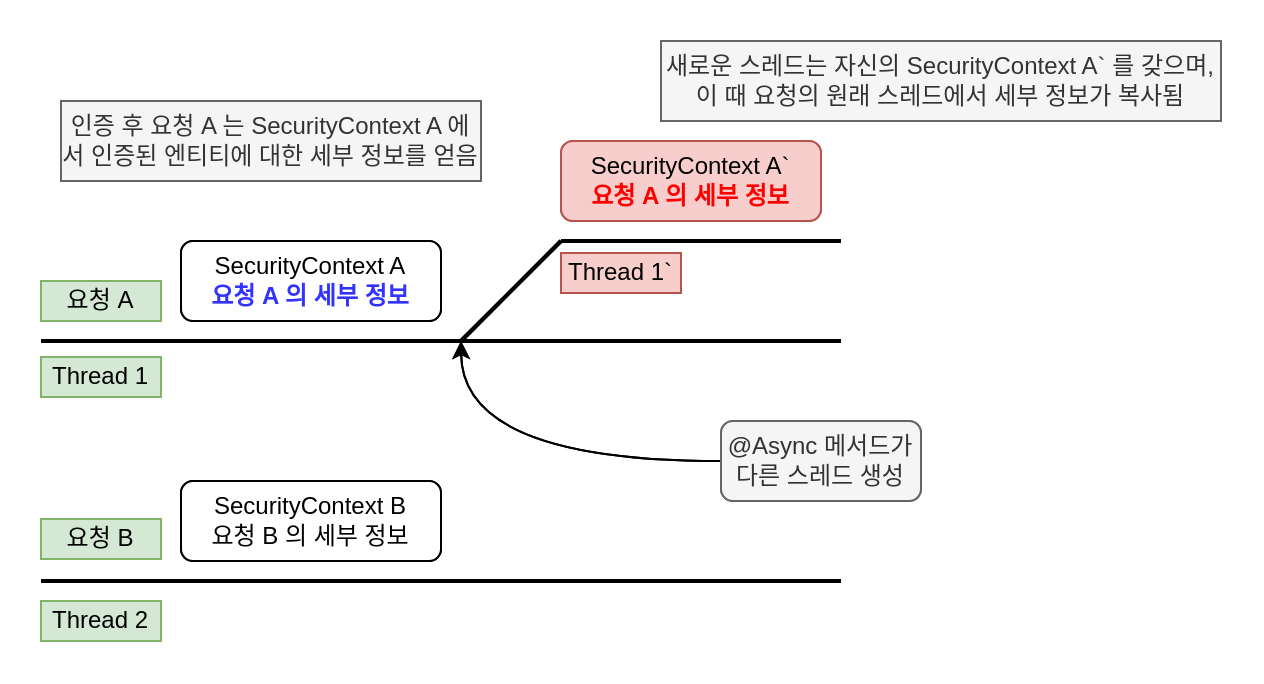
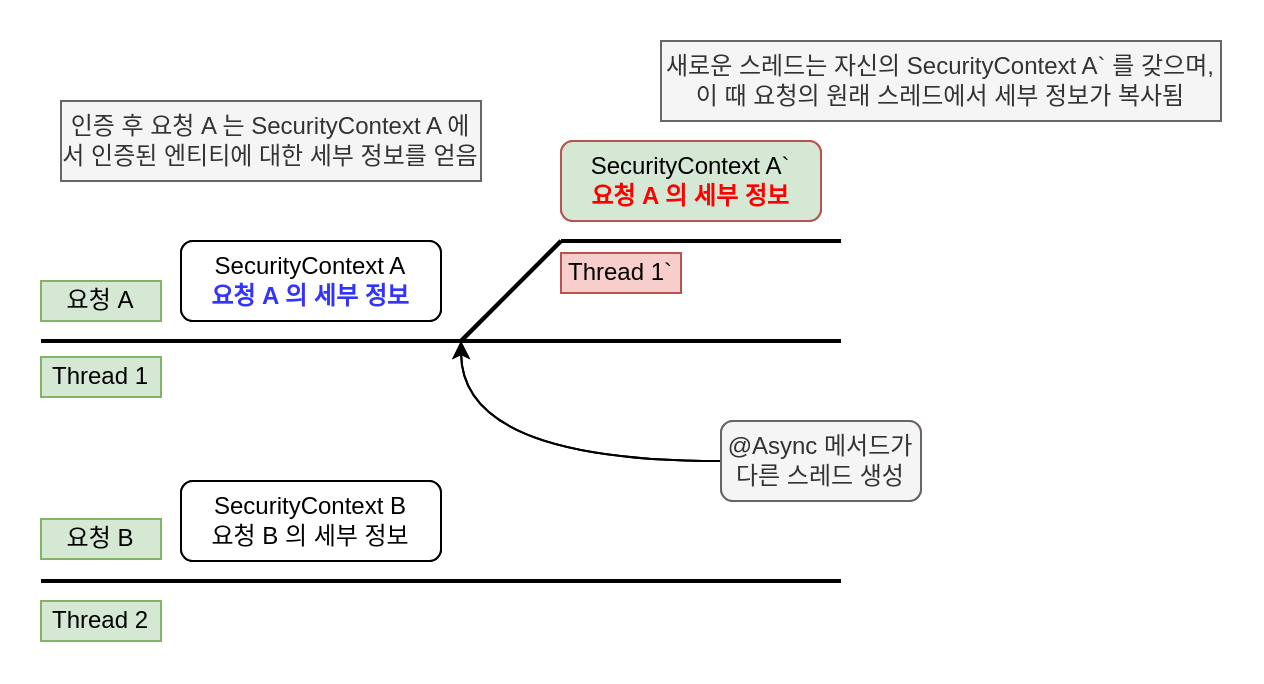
- <mxCell id="26" value="SecurityContext A`&lt;br&gt;&lt;b&gt;&lt;font color=&quot;#ff0000&quot;&gt;요청 A 의 세부 정보&lt;/font&gt;&lt;/b&gt;" style="rounded=1;whiteSpace=wrap;html=1;fillColor=#f8cecc;strokeColor=#b85450;" vertex="1" parent="1"><mxGeometry x="280" y="70" width="130" height="40" as="geometry" /></mxCell>
+ <mxCell id="26" value="SecurityContext A`&lt;br&gt;&lt;b&gt;&lt;font color=&quot;#ff0000&quot;&gt;요청 A 의 세부 정보&lt;/font&gt;&lt;/b&gt;" style="rounded=1;whiteSpace=wrap;html=1;fillColor=#d5e8d4;strokeColor=#b85450;" vertex="1" parent="1"><mxGeometry x="280" y="70" width="130" height="40" as="geometry" /></mxCell>
